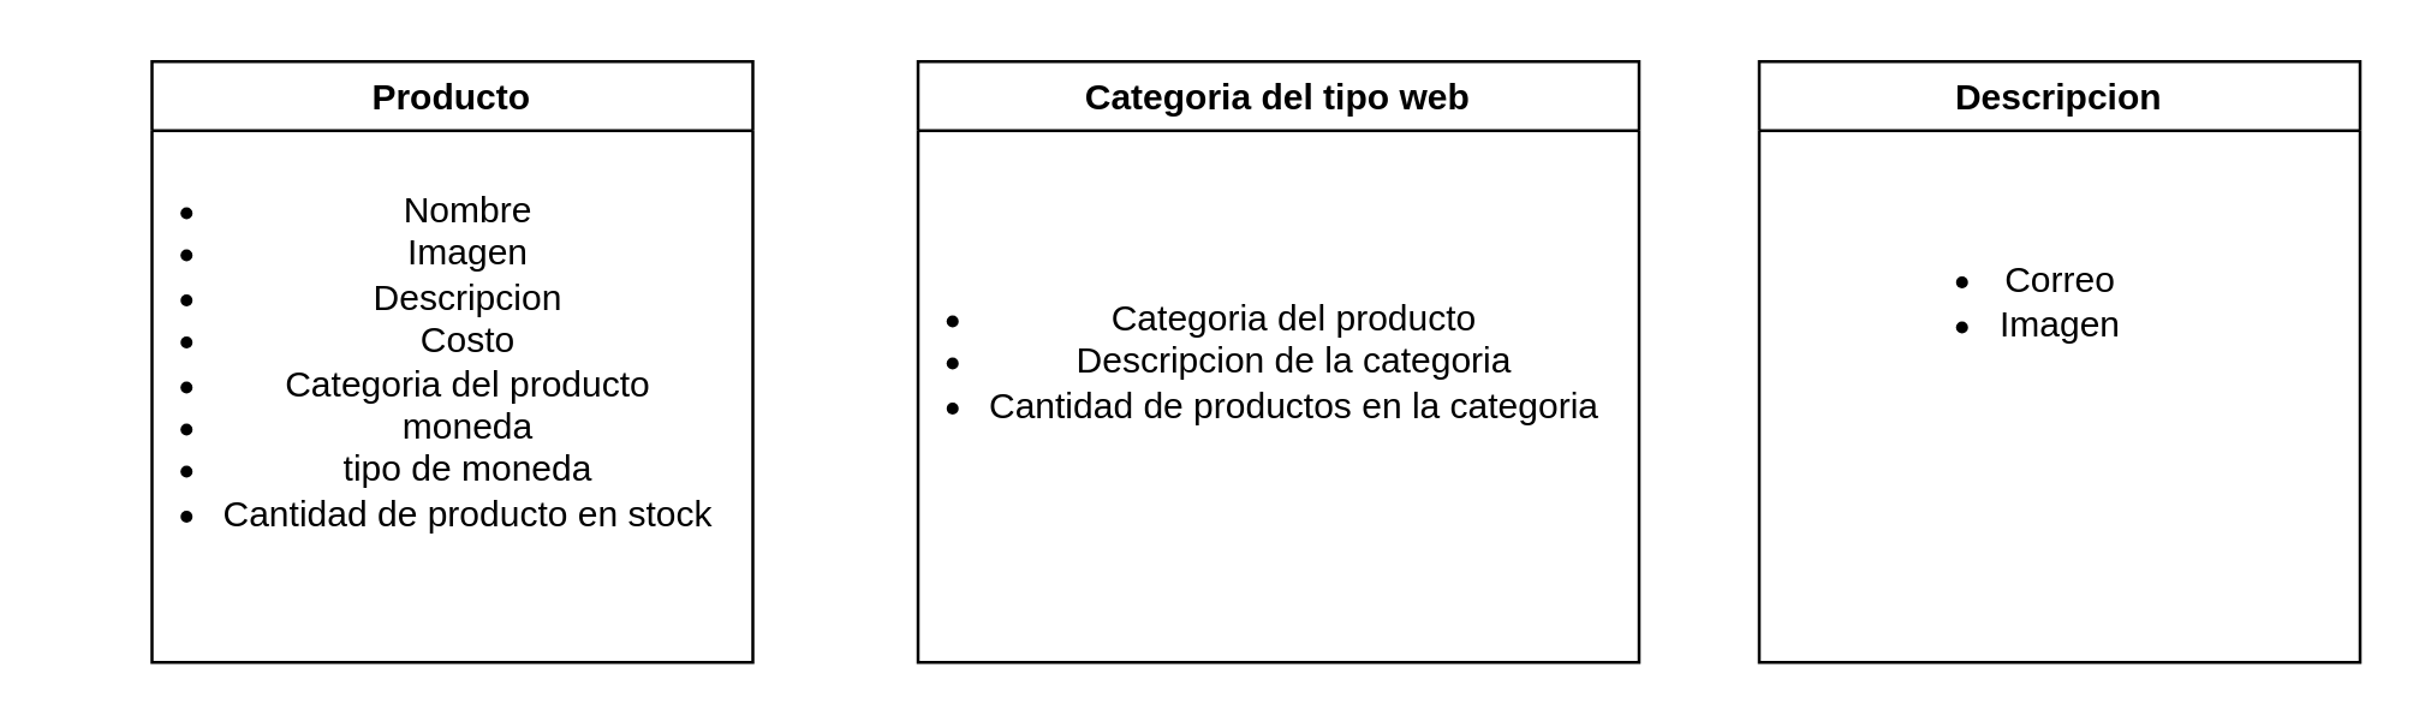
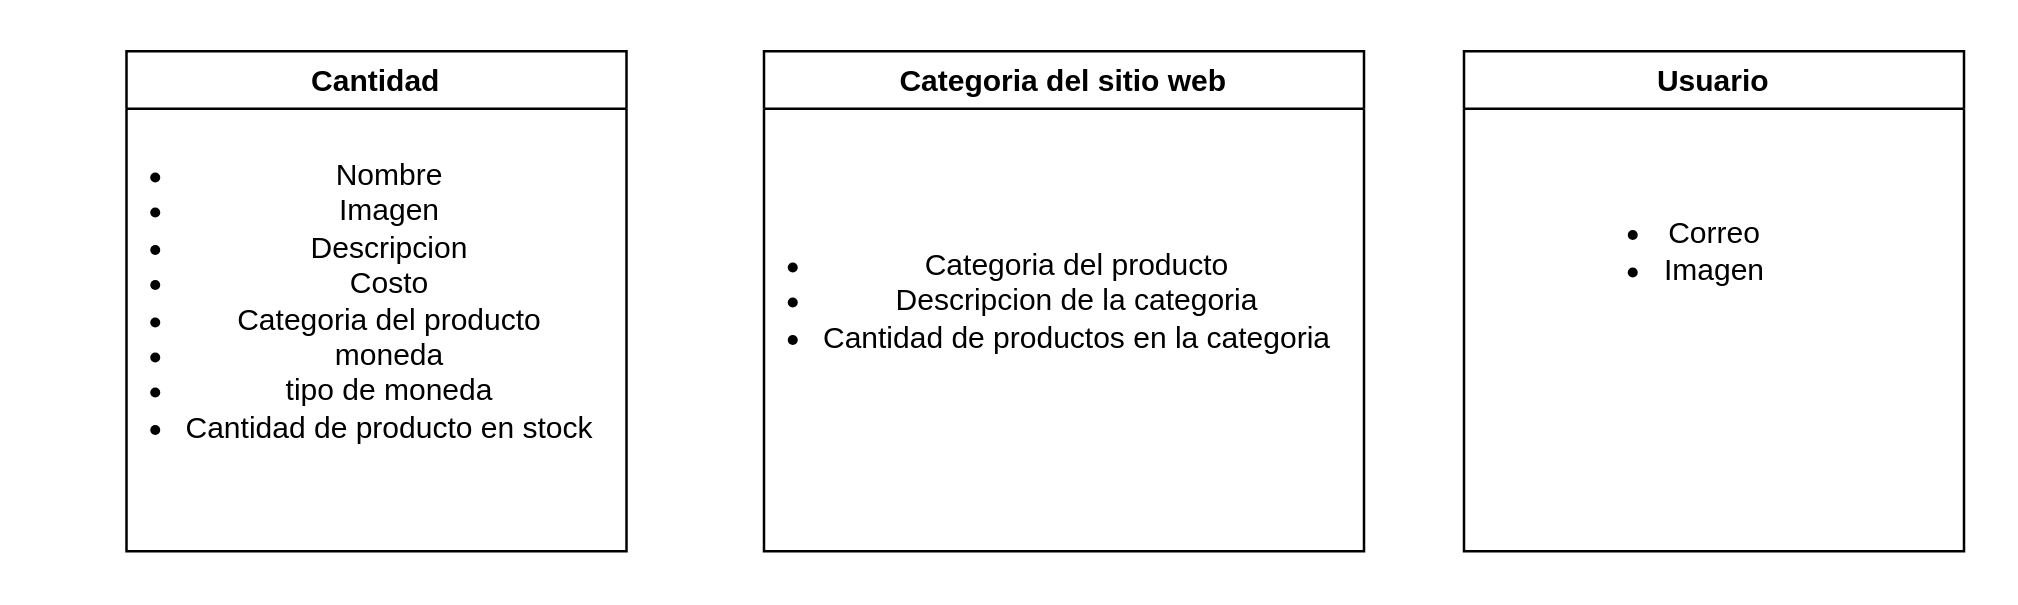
- <mxCell id="3" value="Producto" style="swimlane;" vertex="1" parent="2"><mxGeometry width="200" height="200" as="geometry" /></mxCell>
+ <mxCell id="3" value="Cantidad" style="swimlane;" vertex="1" parent="2"><mxGeometry width="200" height="200" as="geometry" /></mxCell>
- <mxCell id="5" value="Categoria del tipo web" style="swimlane;" vertex="1" parent="1"><mxGeometry x="305" y="20" width="240" height="200" as="geometry" /></mxCell>
+ <mxCell id="5" value="Categoria del sitio web" style="swimlane;" vertex="1" parent="1"><mxGeometry x="305" y="20" width="240" height="200" as="geometry" /></mxCell>
- <mxCell id="7" value="Descripcion" style="swimlane;" vertex="1" parent="1"><mxGeometry x="585" y="20" width="200" height="200" as="geometry" /></mxCell>
+ <mxCell id="7" value="Usuario" style="swimlane;" vertex="1" parent="1"><mxGeometry x="585" y="20" width="200" height="200" as="geometry" /></mxCell>
